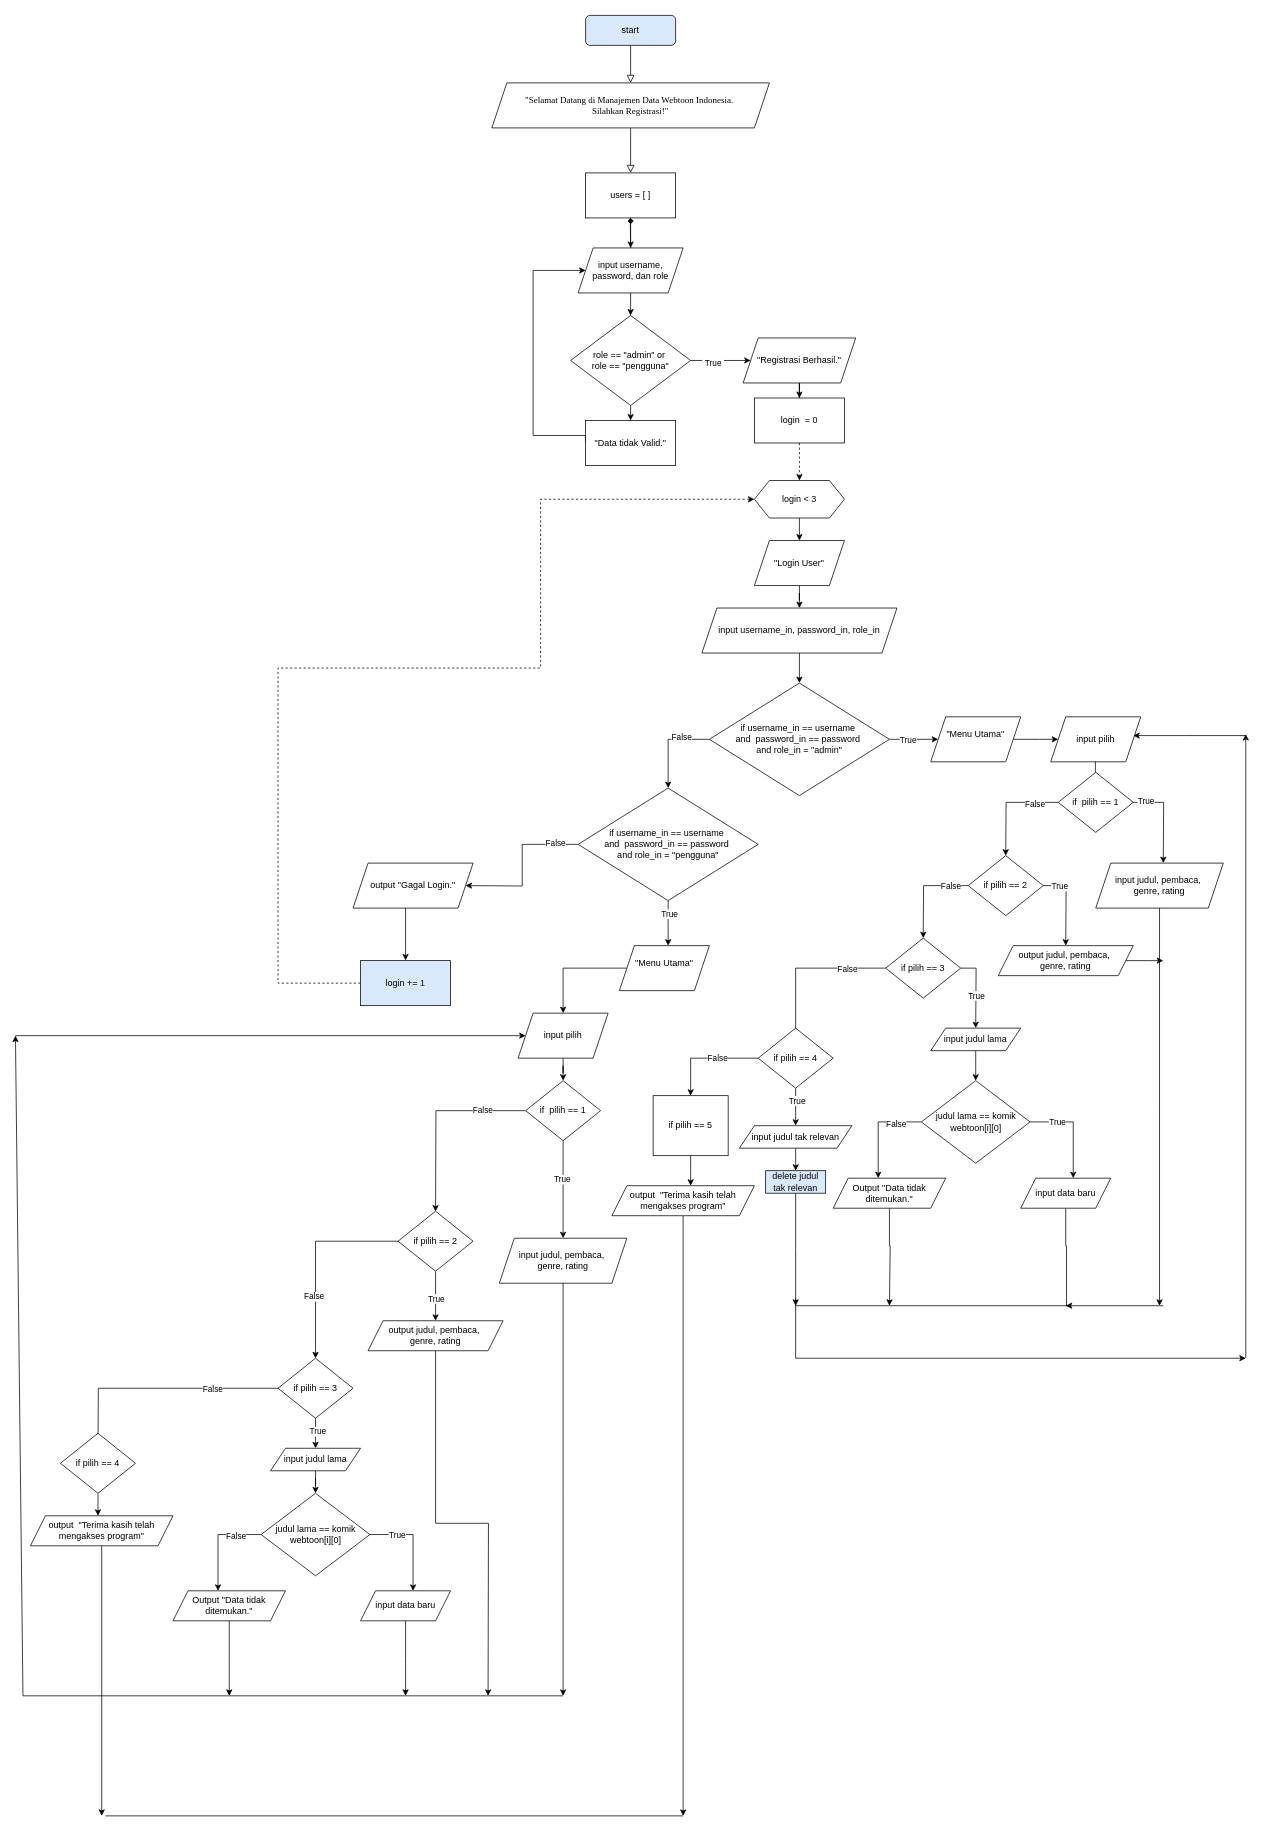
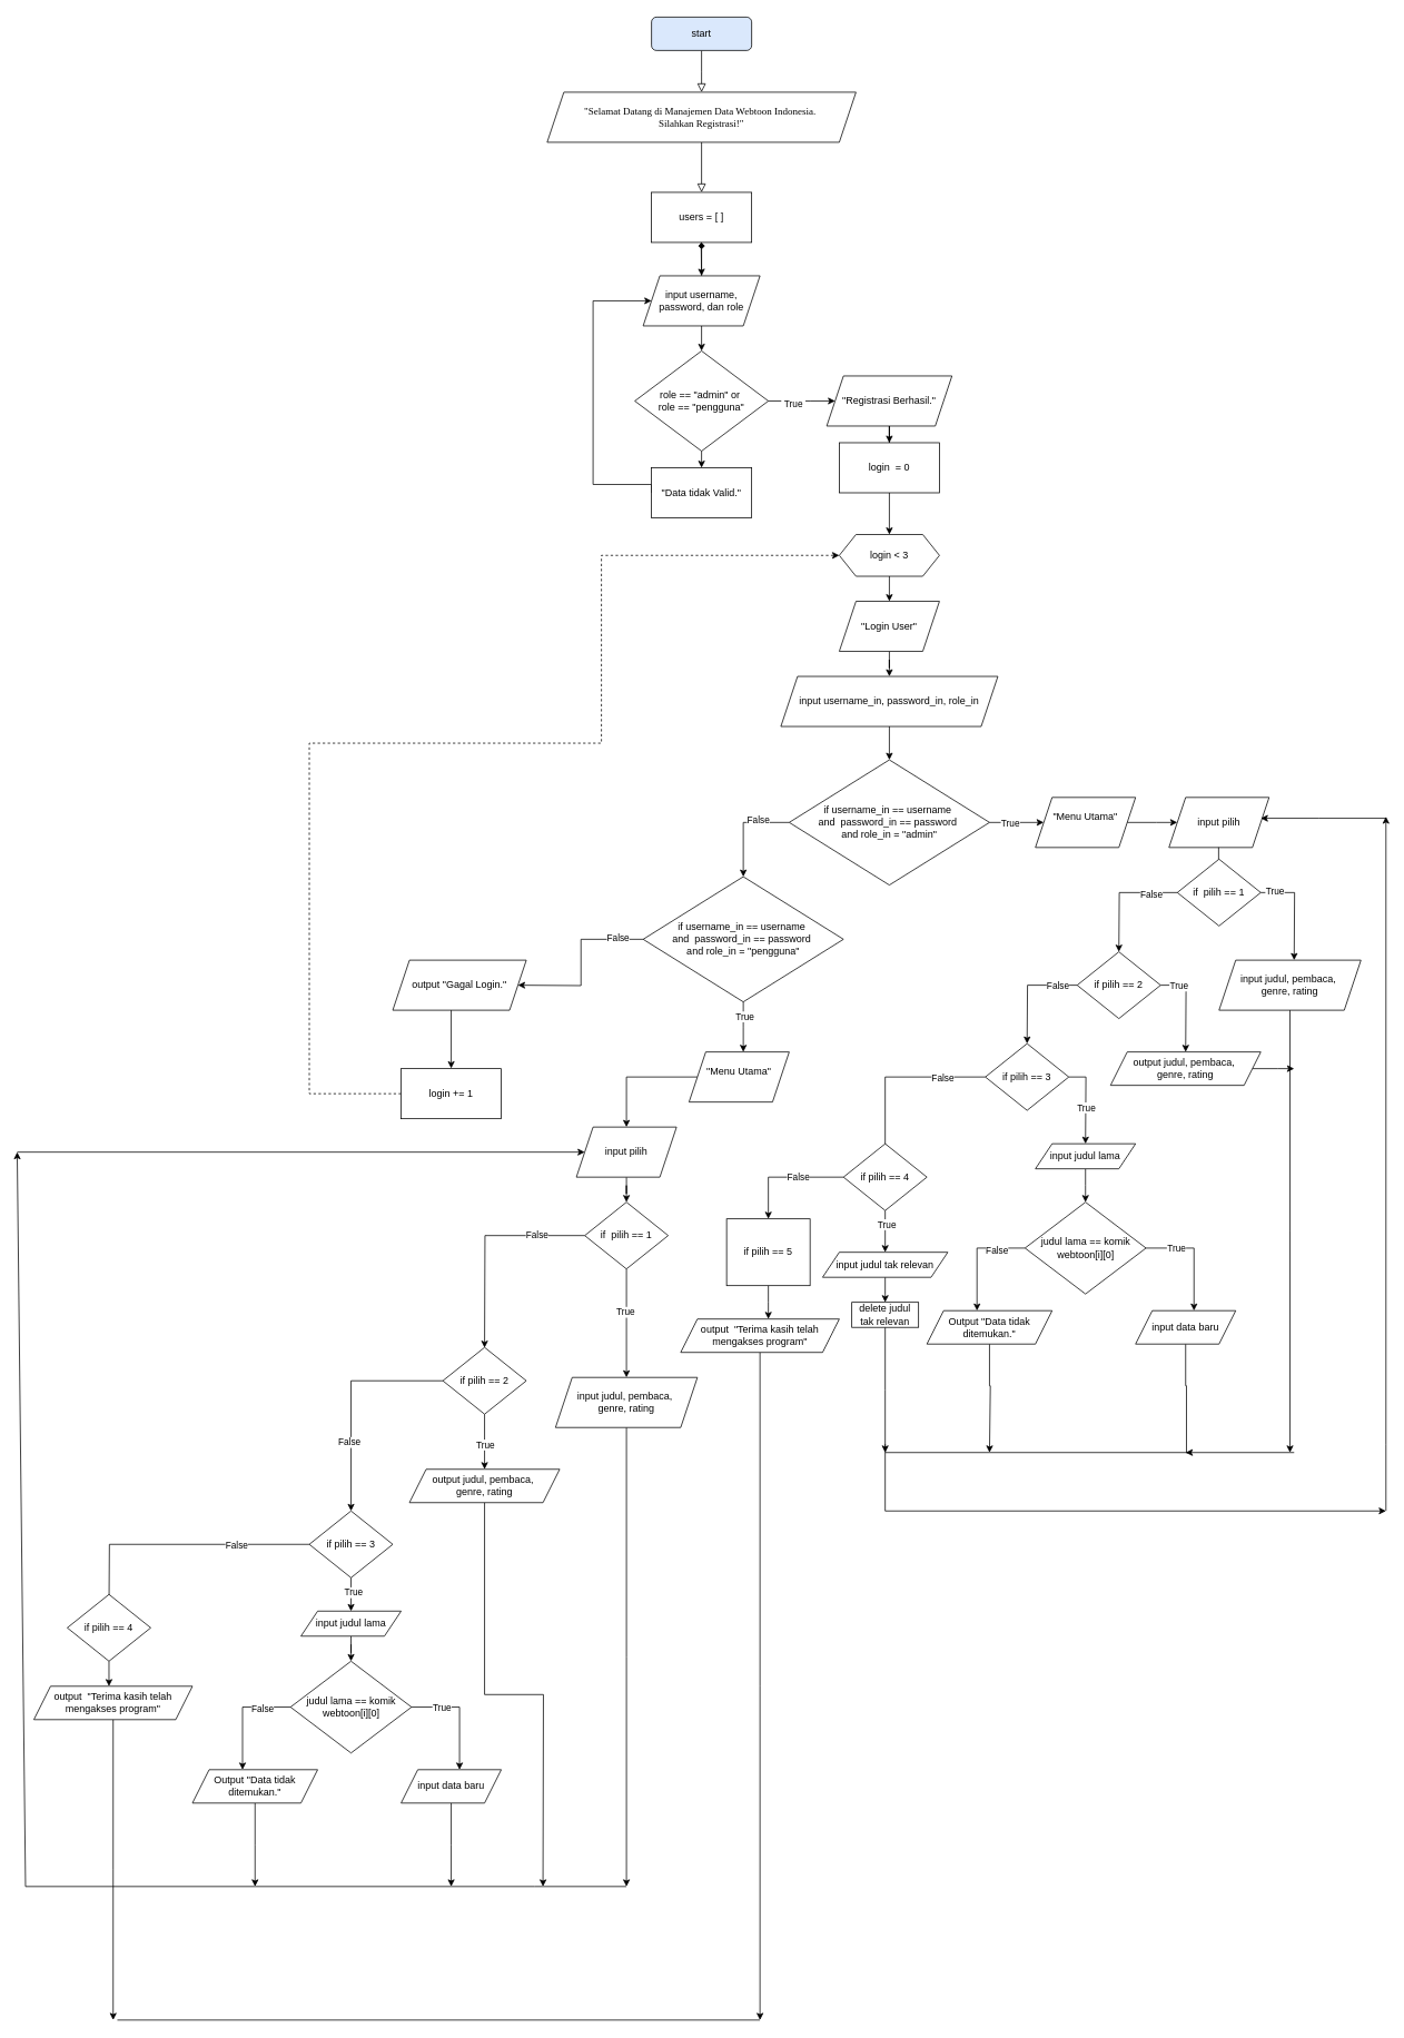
- <mxCell id="19" style="edgeStyle=orthogonalEdgeStyle;rounded=0;orthogonalLoop=1;jettySize=auto;html=1;exitX=0.5;exitY=1;exitDx=0;exitDy=0;entryX=0.5;entryY=0;entryDx=0;entryDy=0;dashed=1;" parent="1" source="20" target="22" edge="1"><mxGeometry relative="1" as="geometry" /></mxCell>
+ <mxCell id="19" style="edgeStyle=orthogonalEdgeStyle;rounded=0;orthogonalLoop=1;jettySize=auto;html=1;exitX=0.5;exitY=1;exitDx=0;exitDy=0;entryX=0.5;entryY=0;entryDx=0;entryDy=0;" parent="1" source="20" target="22" edge="1"><mxGeometry relative="1" as="geometry" /></mxCell>
- <mxCell id="126" value="login += 1" style="rounded=0;whiteSpace=wrap;html=1;fillColor=#dae8fc;" vertex="1" parent="1"><mxGeometry x="480" y="1280" width="120" height="60" as="geometry" /></mxCell>
+ <mxCell id="126" value="login += 1" style="rounded=0;whiteSpace=wrap;html=1;" vertex="1" parent="1"><mxGeometry x="480" y="1280" width="120" height="60" as="geometry" /></mxCell>
- <mxCell id="74" value="delete judul tak relevan" style="rounded=0;whiteSpace=wrap;html=1;fillColor=#dae8fc;" vertex="1" parent="1"><mxGeometry x="1020" y="1560" width="80" height="30" as="geometry" /></mxCell>
+ <mxCell id="74" value="delete judul tak relevan" style="rounded=0;whiteSpace=wrap;html=1;" vertex="1" parent="1"><mxGeometry x="1020" y="1560" width="80" height="30" as="geometry" /></mxCell>
